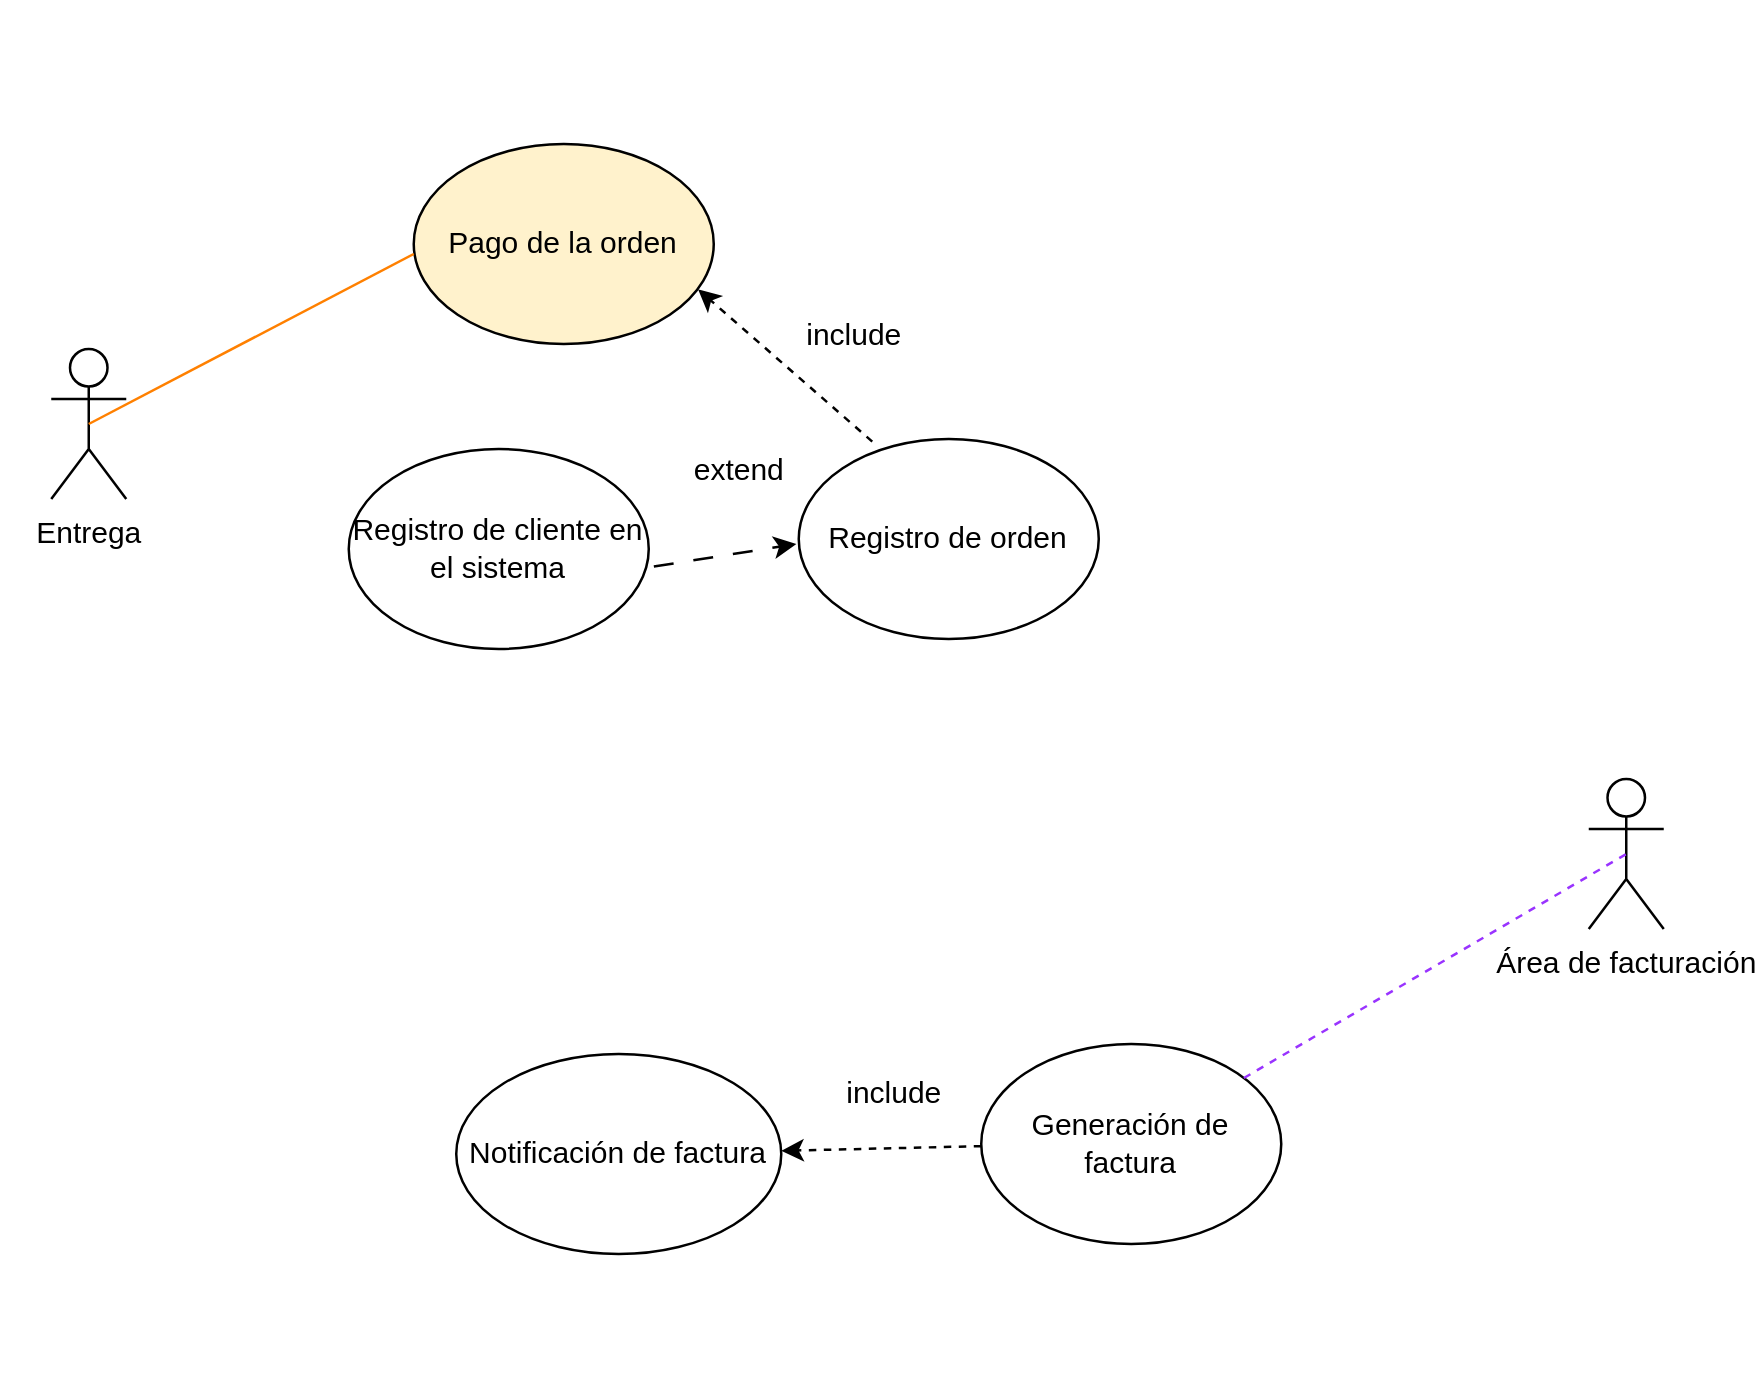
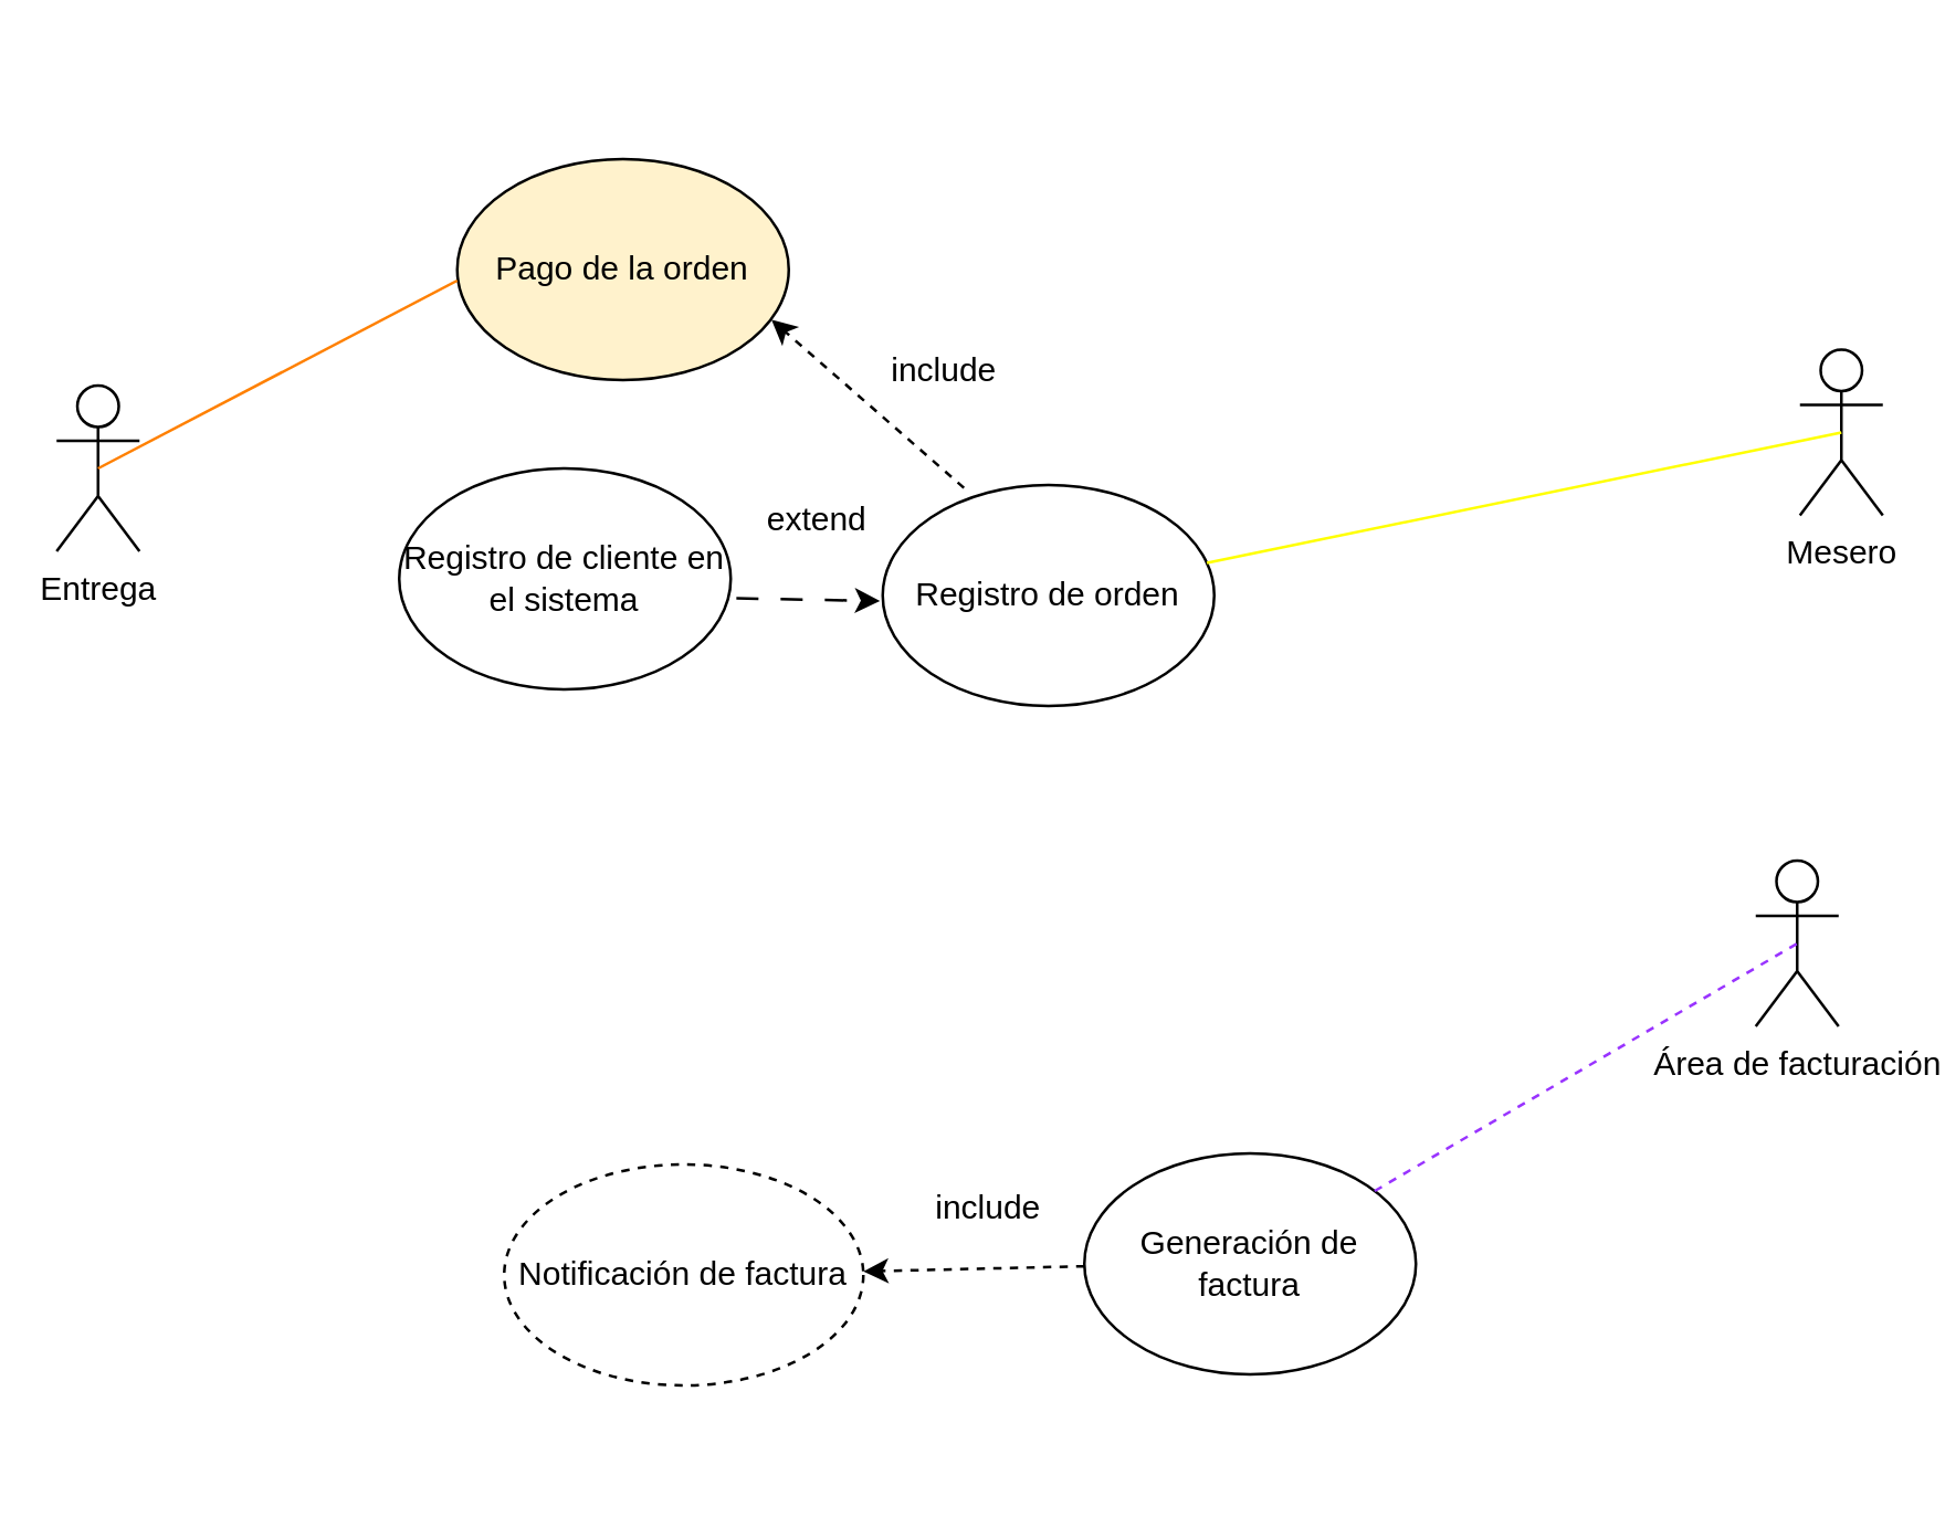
+ <mxCell id="9" value="Mesero" style="shape=umlActor;verticalLabelPosition=bottom;verticalAlign=top;html=1;outlineConnect=0;" parent="1" vertex="1"><mxGeometry x="651" y="126" width="30" height="60" as="geometry" /></mxCell>
+ <mxCell id="10" value="" style="endArrow=none;html=1;rounded=0;entryX=0.5;entryY=0.5;entryDx=0;entryDy=0;entryPerimeter=0;strokeColor=#FFFF00;" parent="1" source="4" target="9" edge="1"><mxGeometry width="50" height="50" relative="1" as="geometry"><mxPoint x="450" y="287" as="sourcePoint" /><mxPoint x="500" y="237" as="targetPoint" /></mxGeometry></mxCell>
- <mxCell id="3" value="Registro de cliente en el sistema" style="ellipse;whiteSpace=wrap;html=1;" parent="1" vertex="1"><mxGeometry x="139" y="179" width="120" height="80" as="geometry" /></mxCell>
+ <mxCell id="3" value="Registro de cliente en el sistema" style="ellipse;whiteSpace=wrap;html=1;" parent="1" vertex="1"><mxGeometry x="144" y="169" width="120" height="80" as="geometry" /></mxCell>
- <mxCell id="7" value="Notificación de factura" style="ellipse;whiteSpace=wrap;html=1;" parent="1" vertex="1"><mxGeometry x="182" y="421" width="130" height="80" as="geometry" /></mxCell>
+ <mxCell id="7" value="Notificación de factura" style="ellipse;whiteSpace=wrap;html=1;dashed=1;" parent="1" vertex="1"><mxGeometry x="182" y="421" width="130" height="80" as="geometry" /></mxCell>
